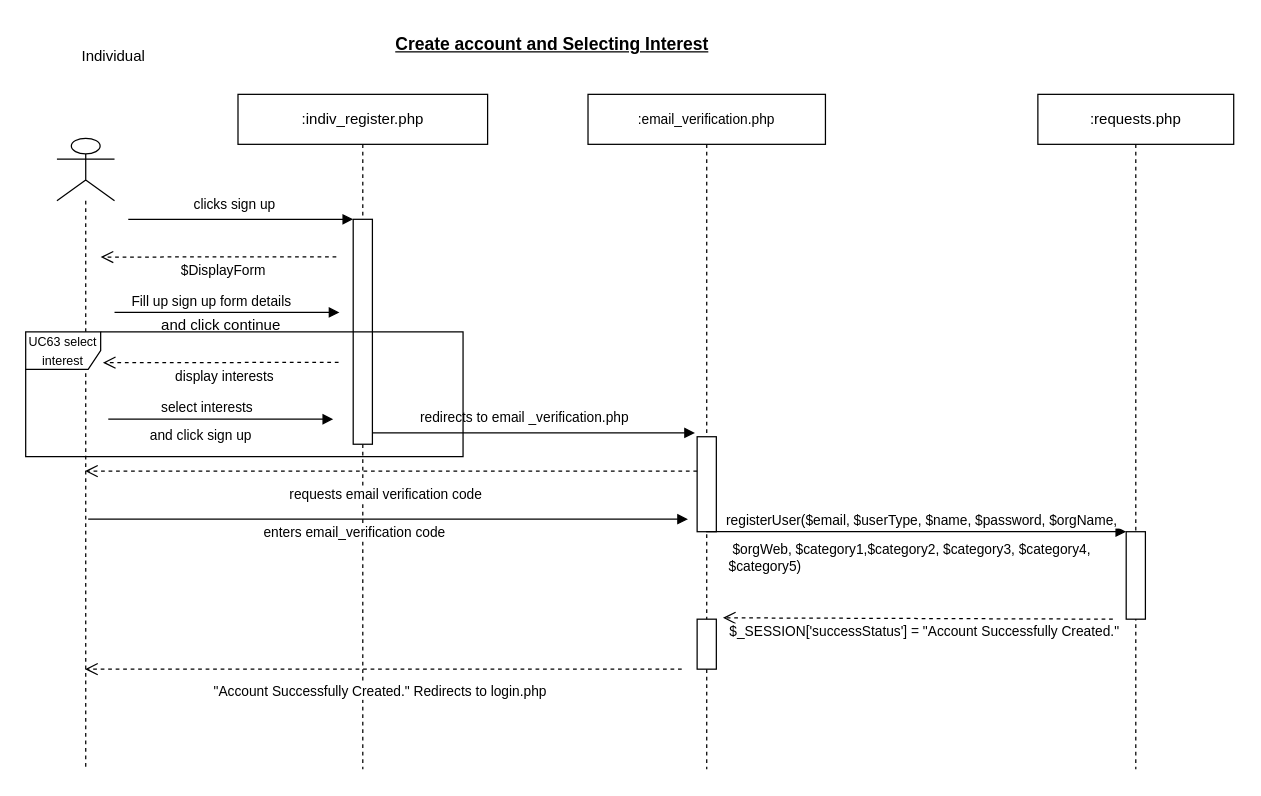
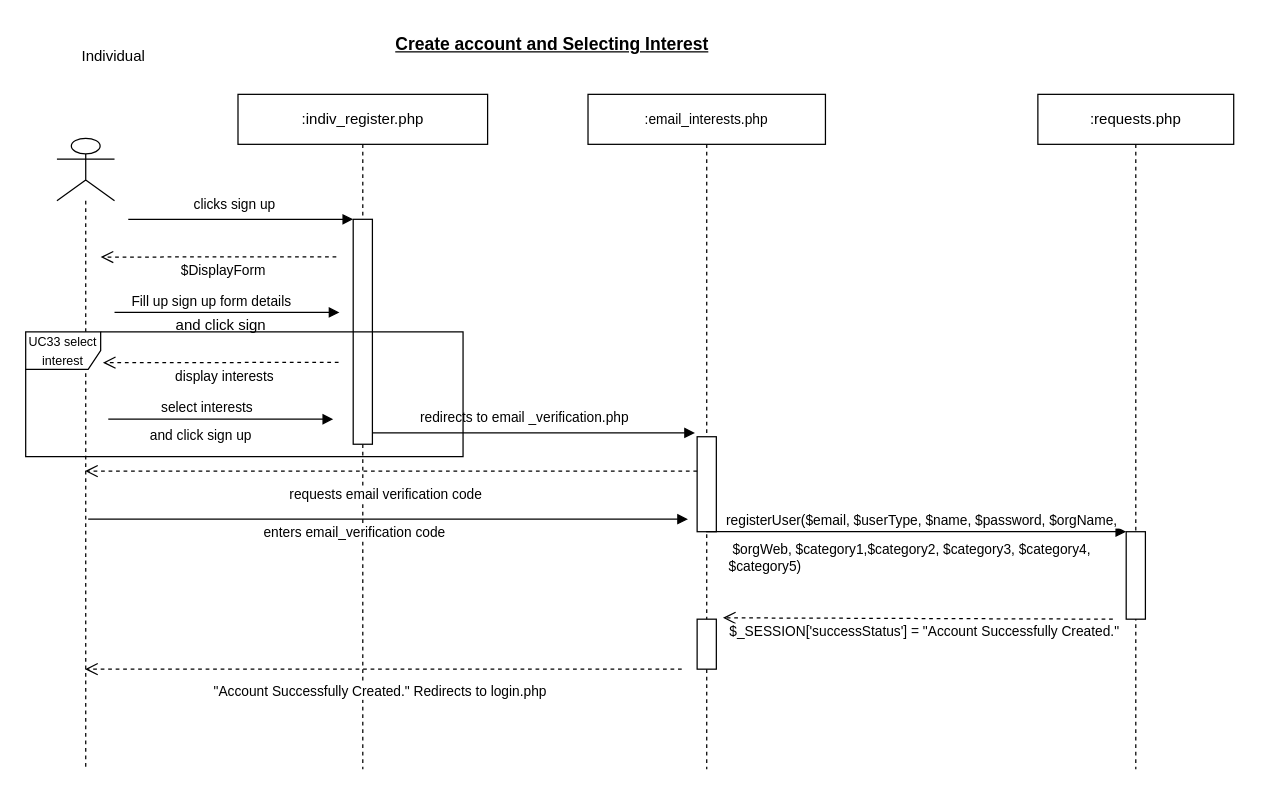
- <mxCell id="8" value="&lt;font style=&quot;font-size: 11px;&quot;&gt;:email_verification.php&lt;/font&gt;" style="shape=umlLifeline;perimeter=lifelinePerimeter;whiteSpace=wrap;html=1;container=0;collapsible=0;recursiveResize=0;outlineConnect=0;" parent="1" vertex="1"><mxGeometry x="470" y="75" width="190" height="540" as="geometry" /></mxCell>
+ <mxCell id="8" value="&lt;font style=&quot;font-size: 11px;&quot;&gt;:email_interests.php&lt;/font&gt;" style="shape=umlLifeline;perimeter=lifelinePerimeter;whiteSpace=wrap;html=1;container=0;collapsible=0;recursiveResize=0;outlineConnect=0;" parent="1" vertex="1"><mxGeometry x="470" y="75" width="190" height="540" as="geometry" /></mxCell>
- <mxCell id="20" value="and click continue" style="text;html=1;align=center;verticalAlign=middle;resizable=0;points=[];autosize=1;strokeColor=none;fillColor=none;" vertex="1" parent="1"><mxGeometry x="116.09" y="245" width="120" height="30" as="geometry" /></mxCell>
+ <mxCell id="20" value="and click sign" style="text;html=1;align=center;verticalAlign=middle;resizable=0;points=[];autosize=1;strokeColor=none;fillColor=none;" vertex="1" parent="1"><mxGeometry x="116.09" y="245" width="120" height="30" as="geometry" /></mxCell>
- <mxCell id="25" value="&lt;font style=&quot;font-size: 10px;&quot;&gt;UC63 select interest&lt;/font&gt;" style="shape=umlFrame;whiteSpace=wrap;html=1;pointerEvents=0;" vertex="1" parent="1"><mxGeometry x="20" y="265" width="350" height="100" as="geometry" /></mxCell>
+ <mxCell id="25" value="&lt;font style=&quot;font-size: 10px;&quot;&gt;UC33 select interest&lt;/font&gt;" style="shape=umlFrame;whiteSpace=wrap;html=1;pointerEvents=0;" vertex="1" parent="1"><mxGeometry x="20" y="265" width="350" height="100" as="geometry" /></mxCell>
